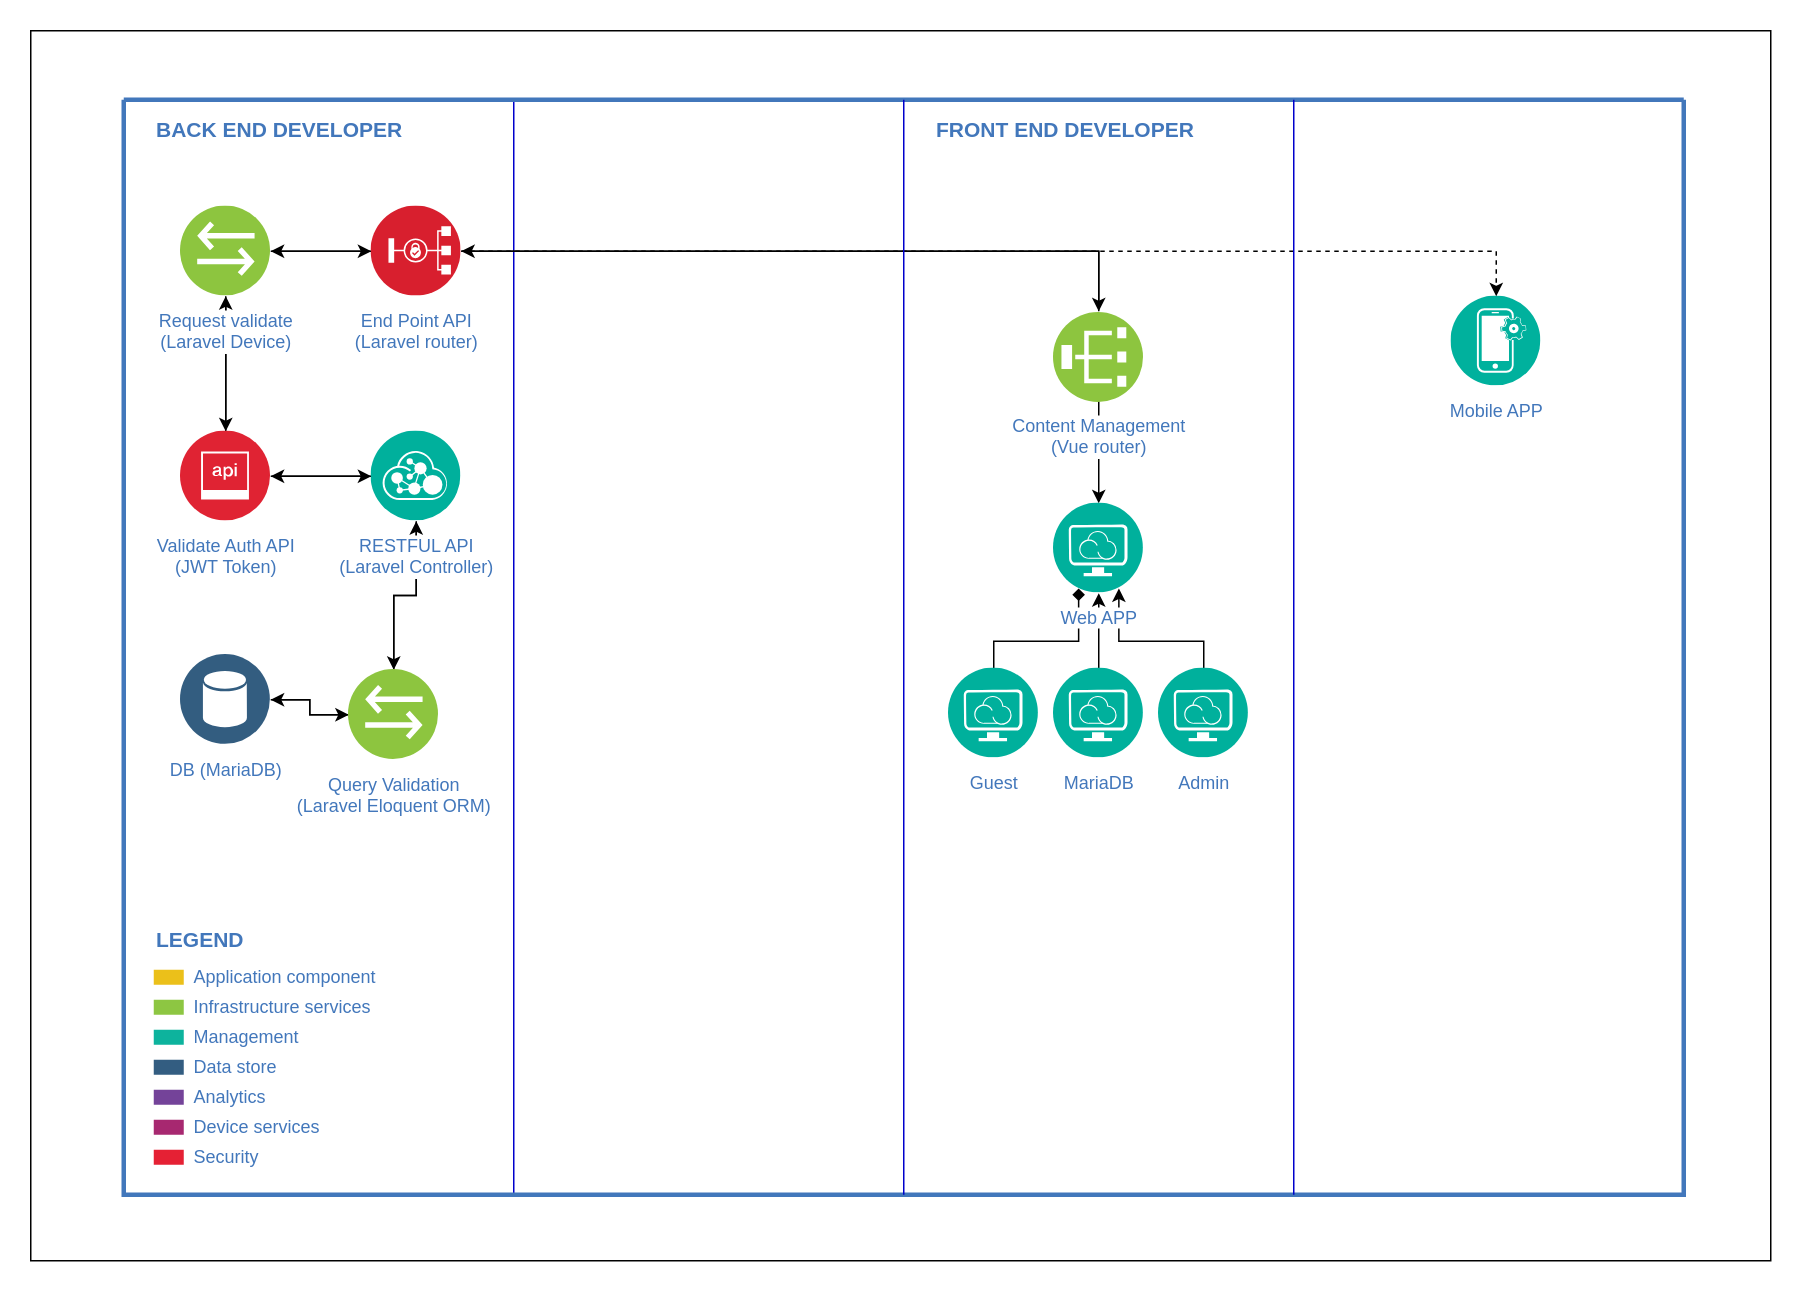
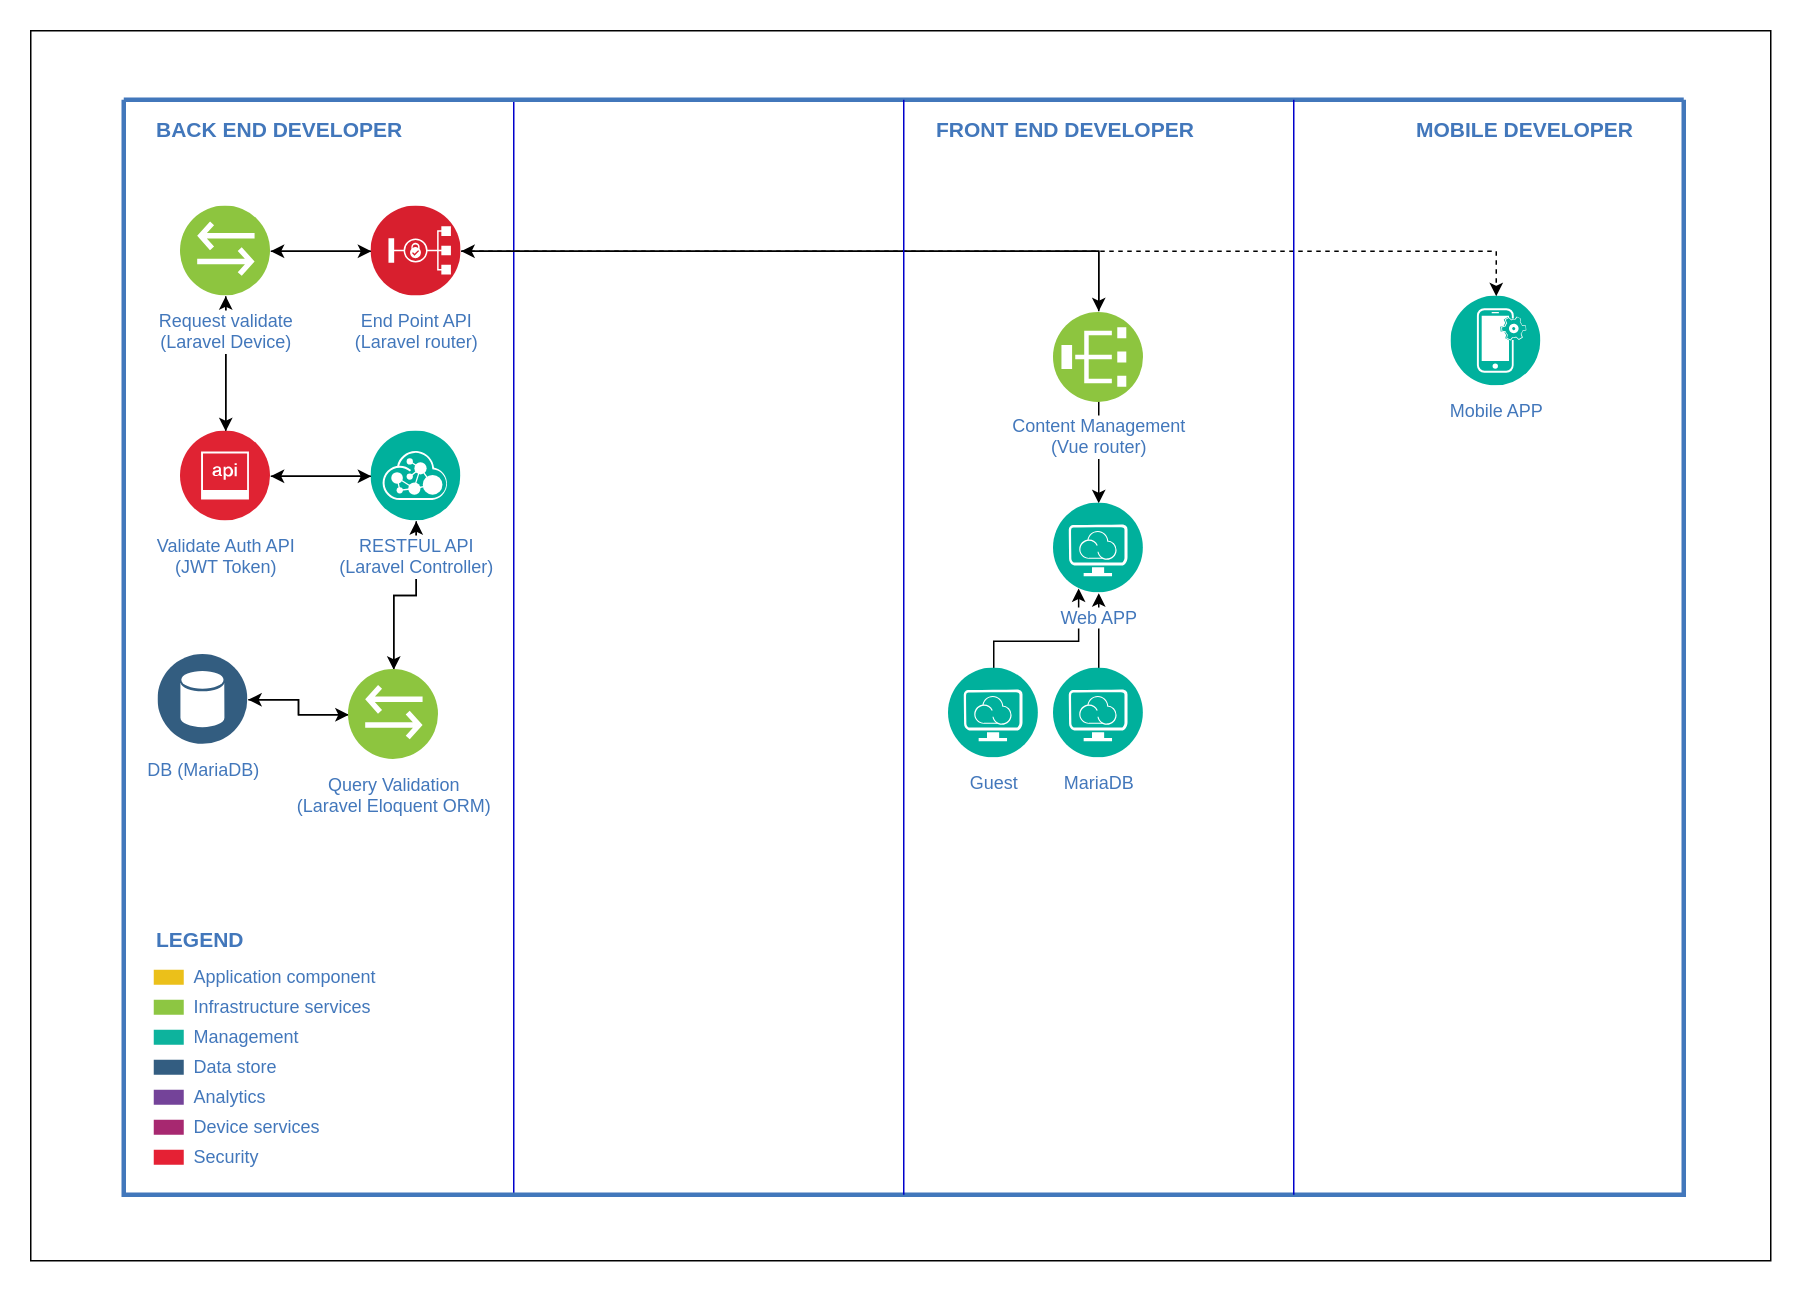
+ <mxCell id="7" value="MOBILE DEVELOPER" style="text;html=1;align=left;verticalAlign=middle;fontColor=#4277BB;shadow=0;dashed=0;strokeColor=none;fillColor=none;labelBackgroundColor=none;fontStyle=1;fontSize=14;spacingLeft=5;" parent="4" vertex="1"><mxGeometry x="855" y="10" width="185" height="20" as="geometry" /></mxCell>
- <mxCell id="27" style="edgeStyle=orthogonalEdgeStyle;rounded=0;orthogonalLoop=1;jettySize=auto;html=1;entryX=0.25;entryY=1;entryDx=0;entryDy=0;endArrow=diamond;" edge="1" parent="4" source="28" target="29"><mxGeometry relative="1" as="geometry"><Array as="points"><mxPoint x="580" y="361" /><mxPoint x="637" y="361" /></Array></mxGeometry></mxCell>
+ <mxCell id="27" style="edgeStyle=orthogonalEdgeStyle;rounded=0;orthogonalLoop=1;jettySize=auto;html=1;entryX=0.25;entryY=1;entryDx=0;entryDy=0;" edge="1" parent="4" source="28" target="29"><mxGeometry relative="1" as="geometry"><Array as="points"><mxPoint x="580" y="361" /><mxPoint x="637" y="361" /></Array></mxGeometry></mxCell>
- <mxCell id="23" style="edgeStyle=orthogonalEdgeStyle;rounded=0;orthogonalLoop=1;jettySize=auto;html=1;entryX=0.75;entryY=1;entryDx=0;entryDy=0;" edge="1" parent="4" source="24" target="29"><mxGeometry relative="1" as="geometry"><Array as="points"><mxPoint x="720" y="361" /><mxPoint x="663" y="361" /></Array></mxGeometry></mxCell>
- <mxCell id="17" value="DB (MariaDB)" style="image;aspect=fixed;perimeter=ellipsePerimeter;html=1;align=center;shadow=0;dashed=0;fontColor=#4277BB;labelBackgroundColor=default;fontSize=12;spacingTop=3;image=img/lib/ibm/data/data_services.svg;" vertex="1" parent="4"><mxGeometry x="38" y="370" width="60" height="60" as="geometry" /></mxCell>
+ <mxCell id="17" value="DB (MariaDB)" style="image;aspect=fixed;perimeter=ellipsePerimeter;html=1;align=center;shadow=0;dashed=0;fontColor=#4277BB;labelBackgroundColor=default;fontSize=12;spacingTop=3;image=img/lib/ibm/data/data_services.svg;" vertex="1" parent="4"><mxGeometry x="23" y="370" width="60" height="60" as="geometry" /></mxCell>
- <mxCell id="24" value="Admin" style="image;aspect=fixed;perimeter=ellipsePerimeter;html=1;align=center;shadow=0;dashed=0;fontColor=#4277BB;labelBackgroundColor=default;fontSize=12;spacingTop=3;image=img/lib/ibm/management/provider_cloud_portal_service.svg;" vertex="1" parent="4"><mxGeometry x="690" y="379" width="60" height="60" as="geometry" /></mxCell>
